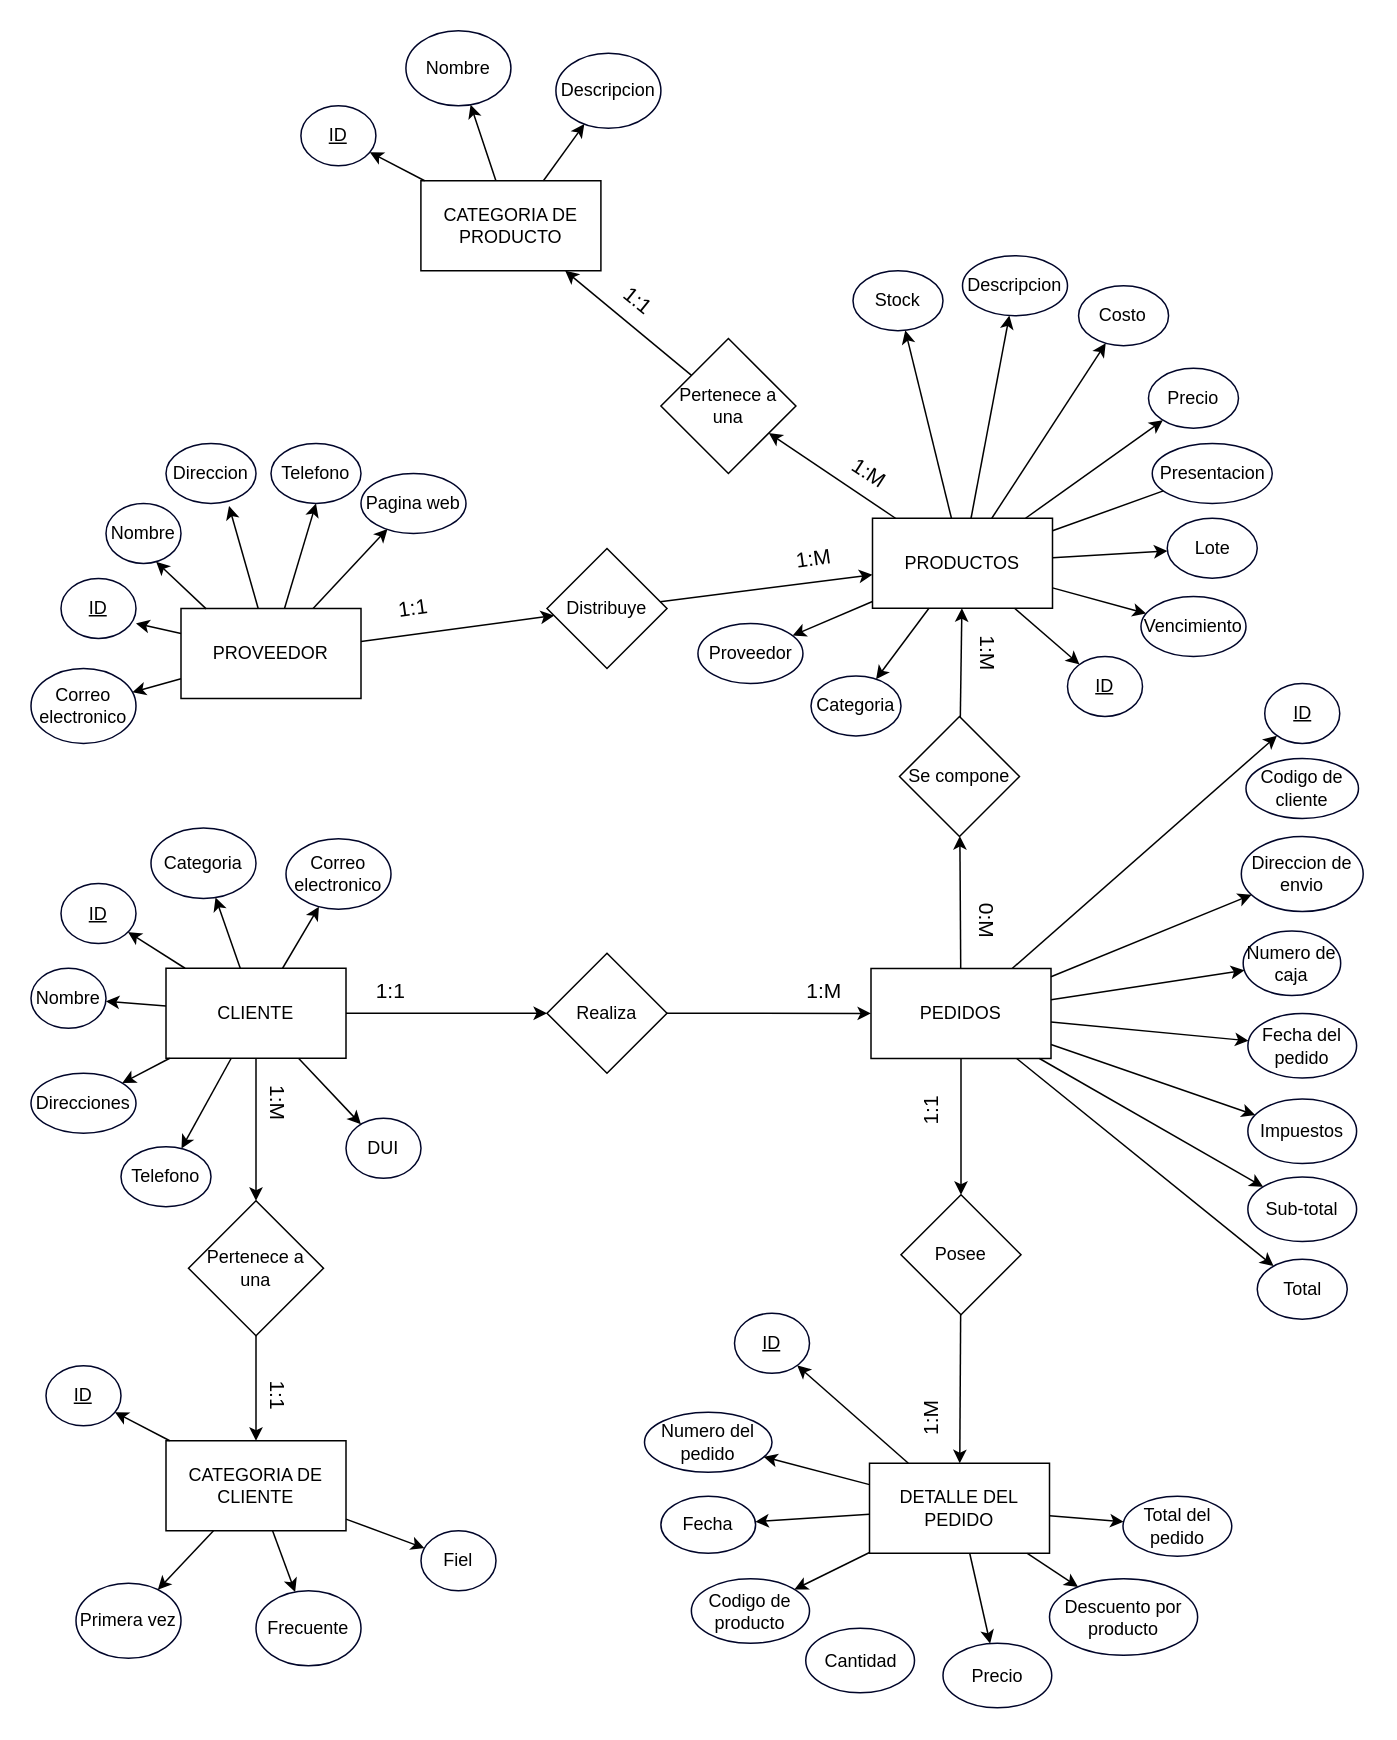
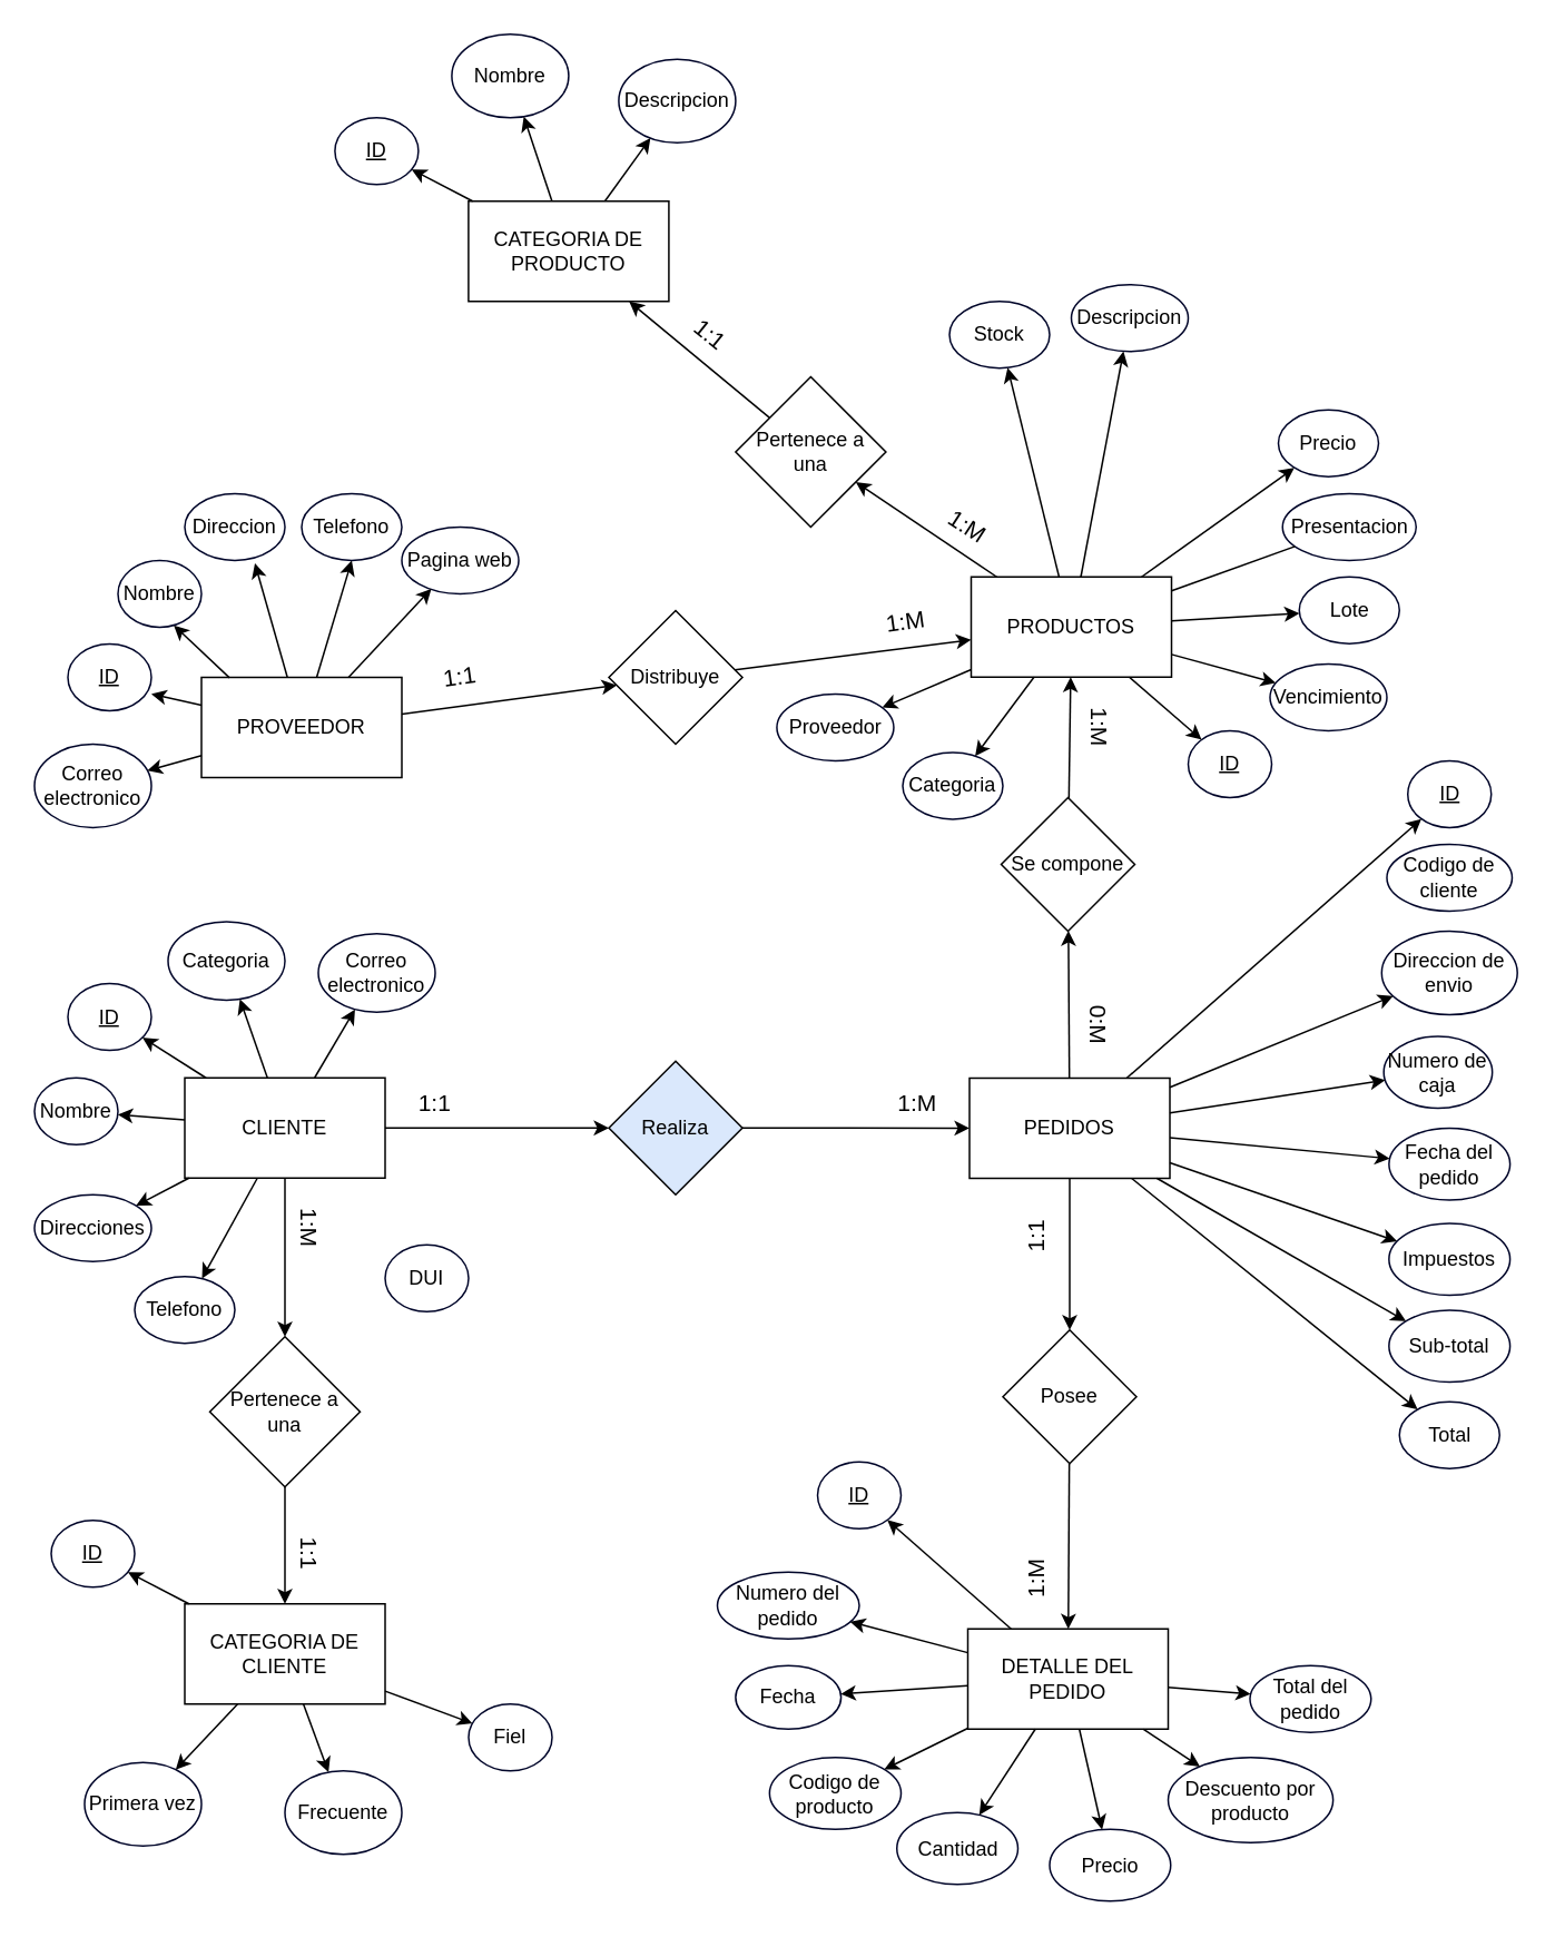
- <mxCell id="52" value="Costo" style="ellipse;whiteSpace=wrap;html=1;strokeColor=#000529;" vertex="1" parent="1"><mxGeometry x="718.38" y="190" width="60" height="40" as="geometry" /></mxCell>
- <mxCell id="63" value="" style="endArrow=classic;html=1;rounded=0;" edge="1" parent="1" source="5" target="52"><mxGeometry width="50" height="50" relative="1" as="geometry"><mxPoint x="651" y="355" as="sourcePoint" /><mxPoint x="638" y="225" as="targetPoint" /></mxGeometry></mxCell>
- <mxCell id="100" value="Realiza" style="rhombus;whiteSpace=wrap;html=1;" vertex="1" parent="1"><mxGeometry x="364" y="635" width="80" height="80" as="geometry" /></mxCell>
+ <mxCell id="100" value="Realiza" style="rhombus;whiteSpace=wrap;html=1;fillColor=#dae8fc;" vertex="1" parent="1"><mxGeometry x="364" y="635" width="80" height="80" as="geometry" /></mxCell>
- <mxCell id="28" value="" style="endArrow=classic;html=1;rounded=0;" edge="1" parent="1" source="2" target="17"><mxGeometry width="50" height="50" relative="1" as="geometry"><mxPoint x="249" y="687" as="sourcePoint" /><mxPoint x="300" y="678" as="targetPoint" /></mxGeometry></mxCell>
+ <mxCell id="96" value="" style="endArrow=classic;html=1;rounded=0;" edge="1" parent="1" source="83" target="88"><mxGeometry width="50" height="50" relative="1" as="geometry"><mxPoint x="719" y="1000" as="sourcePoint" /><mxPoint x="853" y="946" as="targetPoint" /></mxGeometry></mxCell>
